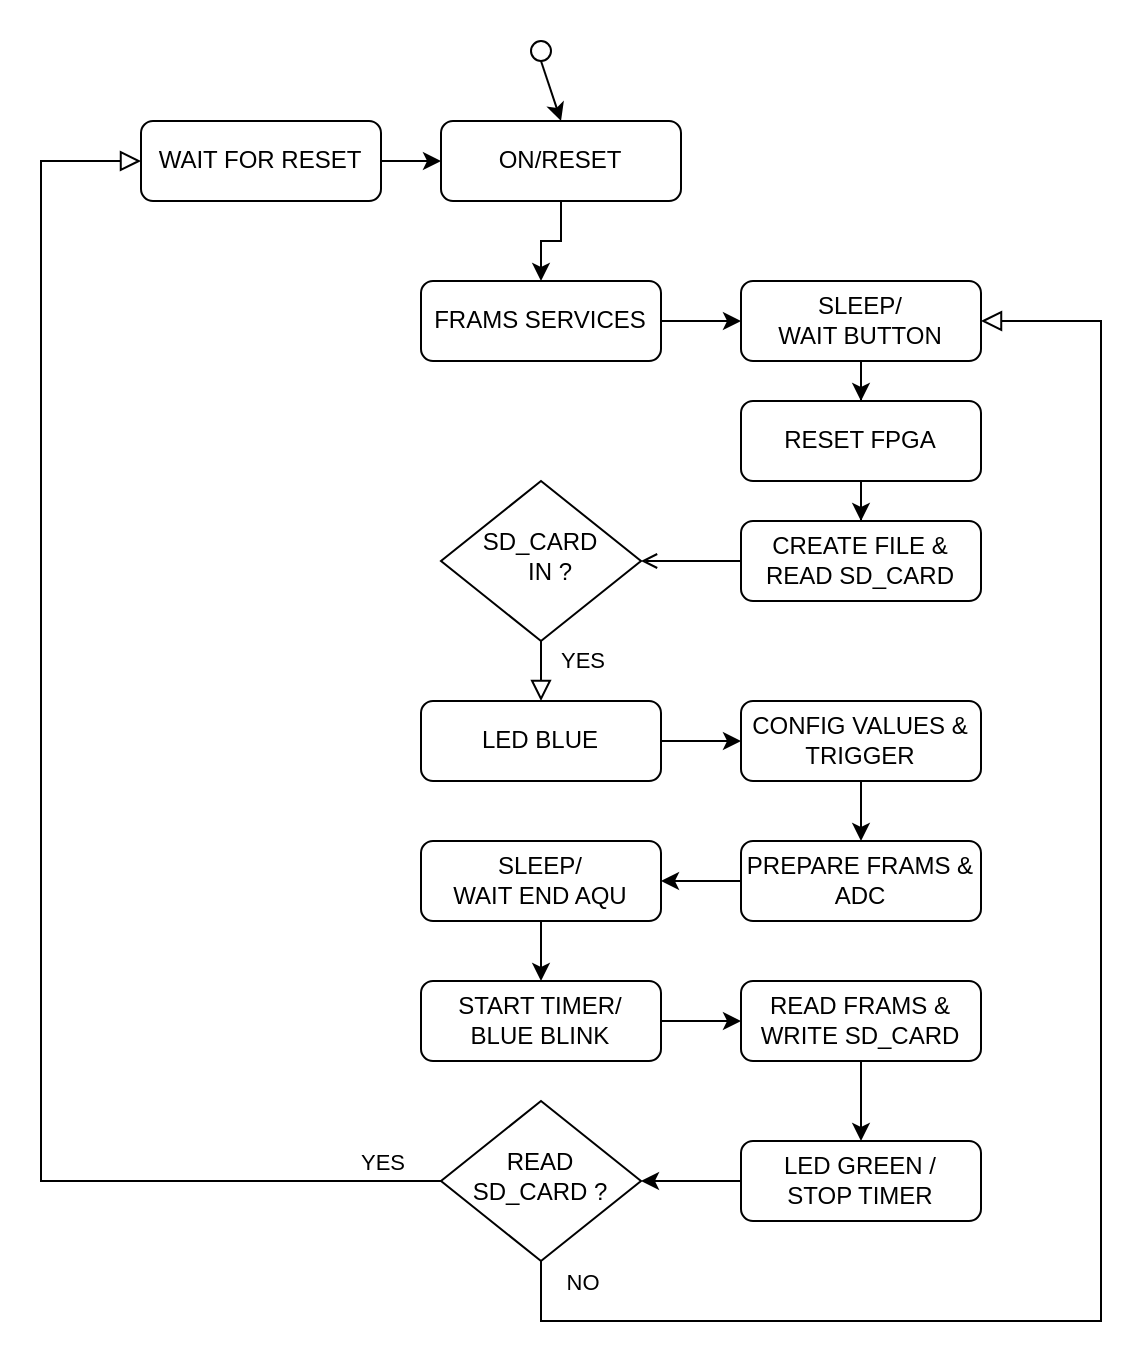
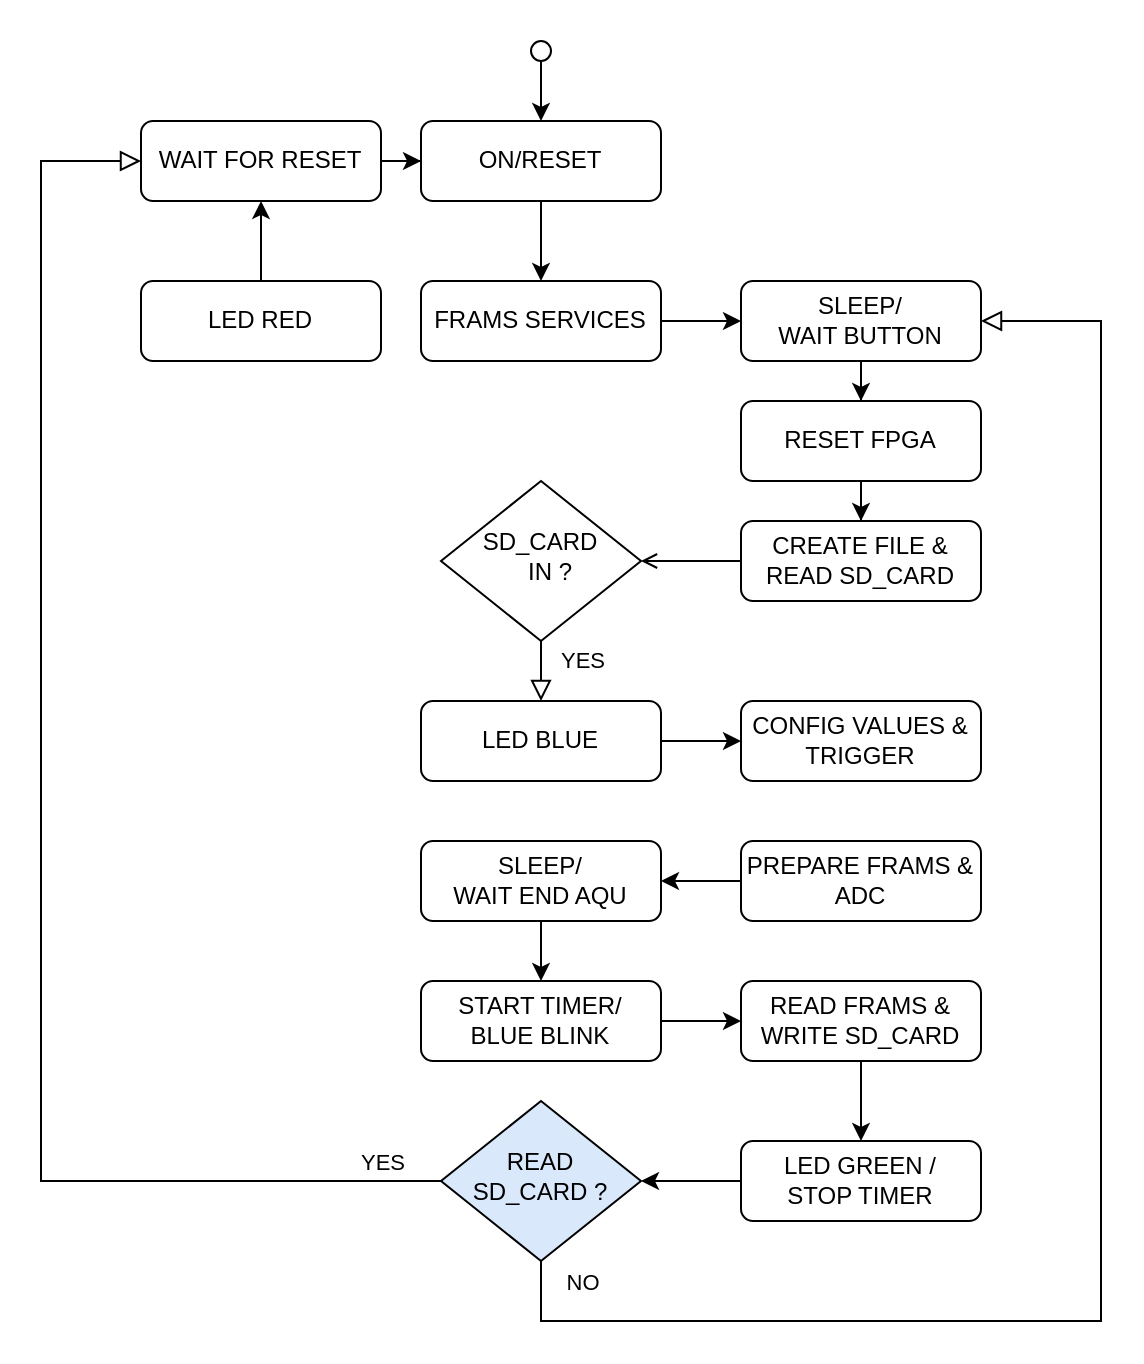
- <mxCell id="3" value="ON/RESET" style="rounded=1;whiteSpace=wrap;html=1;fontSize=12;glass=0;strokeWidth=1;shadow=0;" parent="1" vertex="1"><mxGeometry x="220" y="60" width="120" height="40" as="geometry" /></mxCell>
+ <mxCell id="3" value="ON/RESET" style="rounded=1;whiteSpace=wrap;html=1;fontSize=12;glass=0;strokeWidth=1;shadow=0;" parent="1" vertex="1"><mxGeometry x="210" y="60" width="120" height="40" as="geometry" /></mxCell>
+ <mxCell id="18" value="" style="edgeStyle=orthogonalEdgeStyle;rounded=0;orthogonalLoop=1;jettySize=auto;html=1;" edge="1" parent="1" source="19" target="15"><mxGeometry relative="1" as="geometry" /></mxCell>
+ <mxCell id="19" value="LED RED" style="rounded=1;whiteSpace=wrap;html=1;fontSize=12;glass=0;strokeWidth=1;shadow=0;" vertex="1" parent="1"><mxGeometry x="70" y="140" width="120" height="40" as="geometry" /></mxCell>
- <mxCell id="16" value="" style="edgeStyle=orthogonalEdgeStyle;rounded=0;orthogonalLoop=1;jettySize=auto;html=1;" edge="1" parent="1" source="17" target="21"><mxGeometry relative="1" as="geometry" /></mxCell>
- <mxCell id="33" value="READ SD_CARD ?" style="rhombus;whiteSpace=wrap;html=1;shadow=0;fontFamily=Helvetica;fontSize=12;align=center;strokeWidth=1;spacing=6;spacingTop=-4;" vertex="1" parent="1"><mxGeometry x="220" y="550" width="100" height="80" as="geometry" /></mxCell>
+ <mxCell id="33" value="READ SD_CARD ?" style="rhombus;whiteSpace=wrap;html=1;shadow=0;fontFamily=Helvetica;fontSize=12;align=center;strokeWidth=1;spacing=6;spacingTop=-4;fillColor=#dae8fc;" vertex="1" parent="1"><mxGeometry x="220" y="550" width="100" height="80" as="geometry" /></mxCell>
